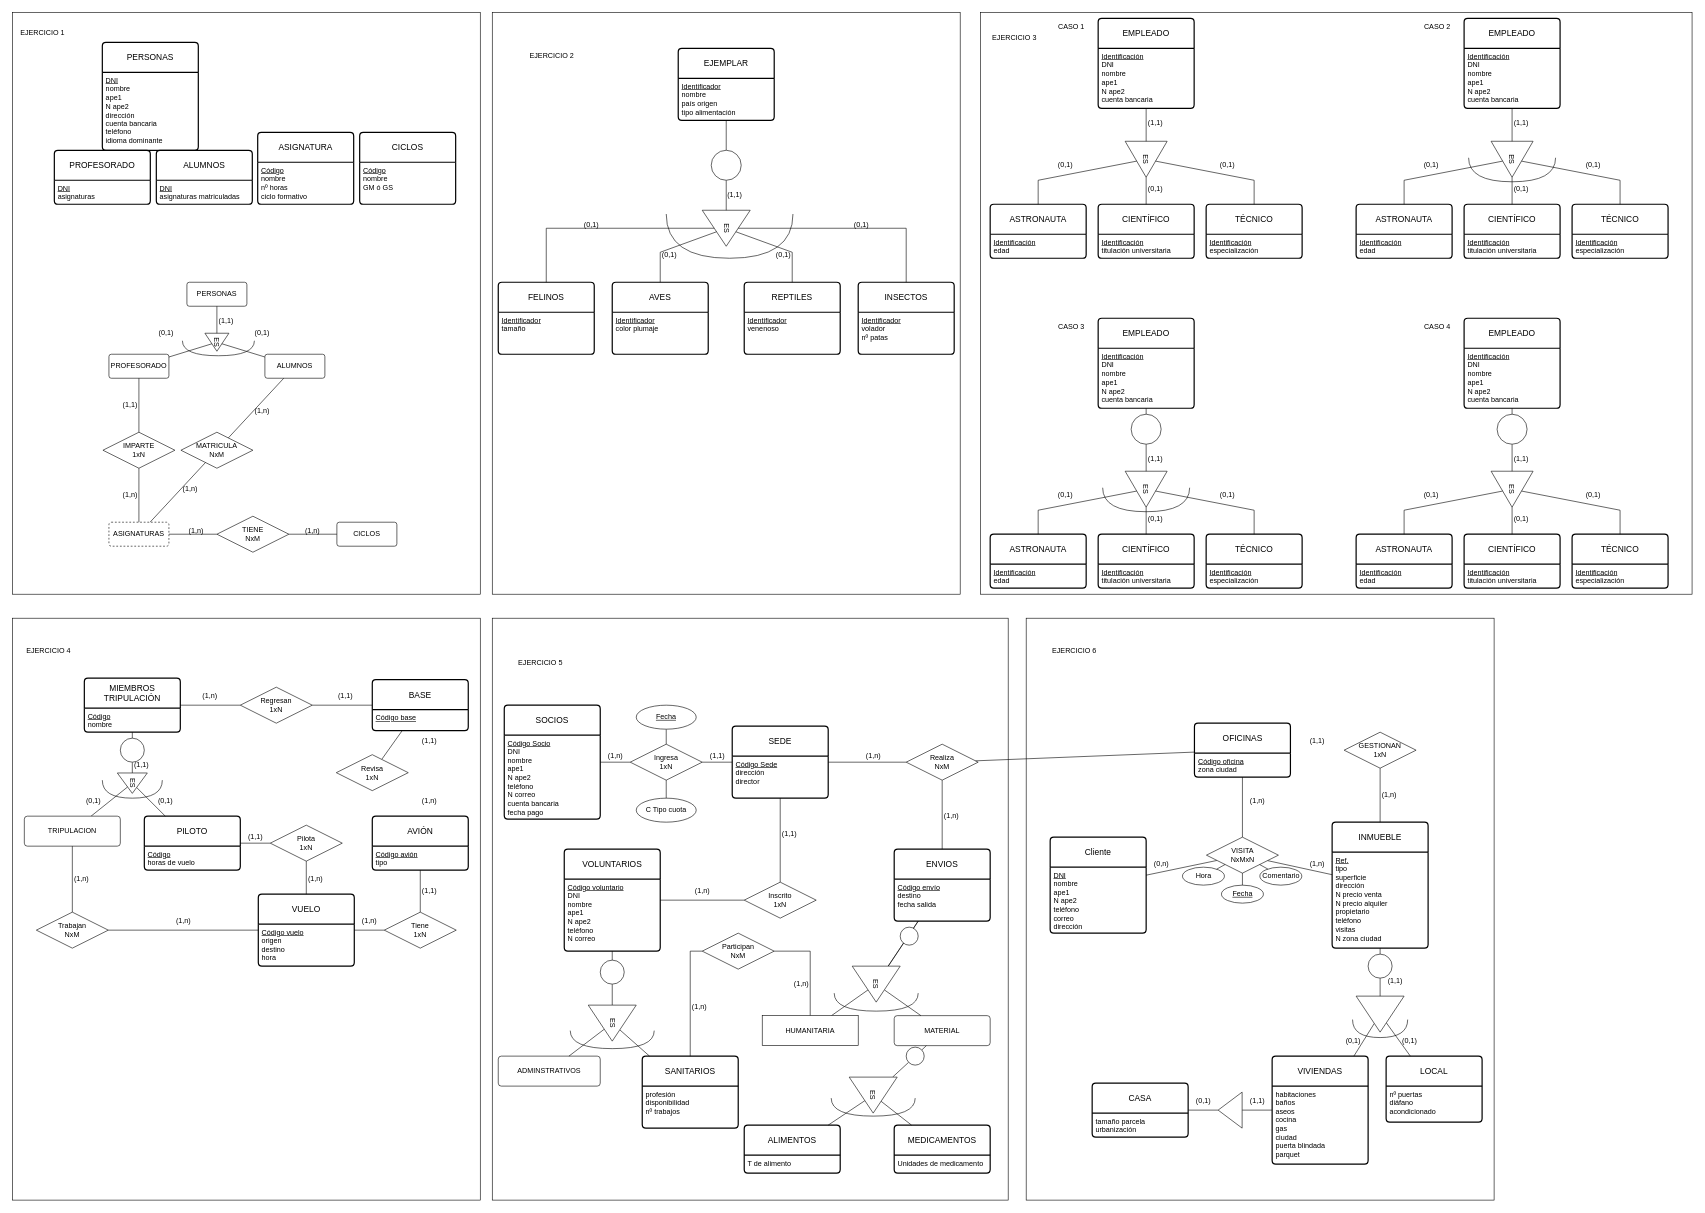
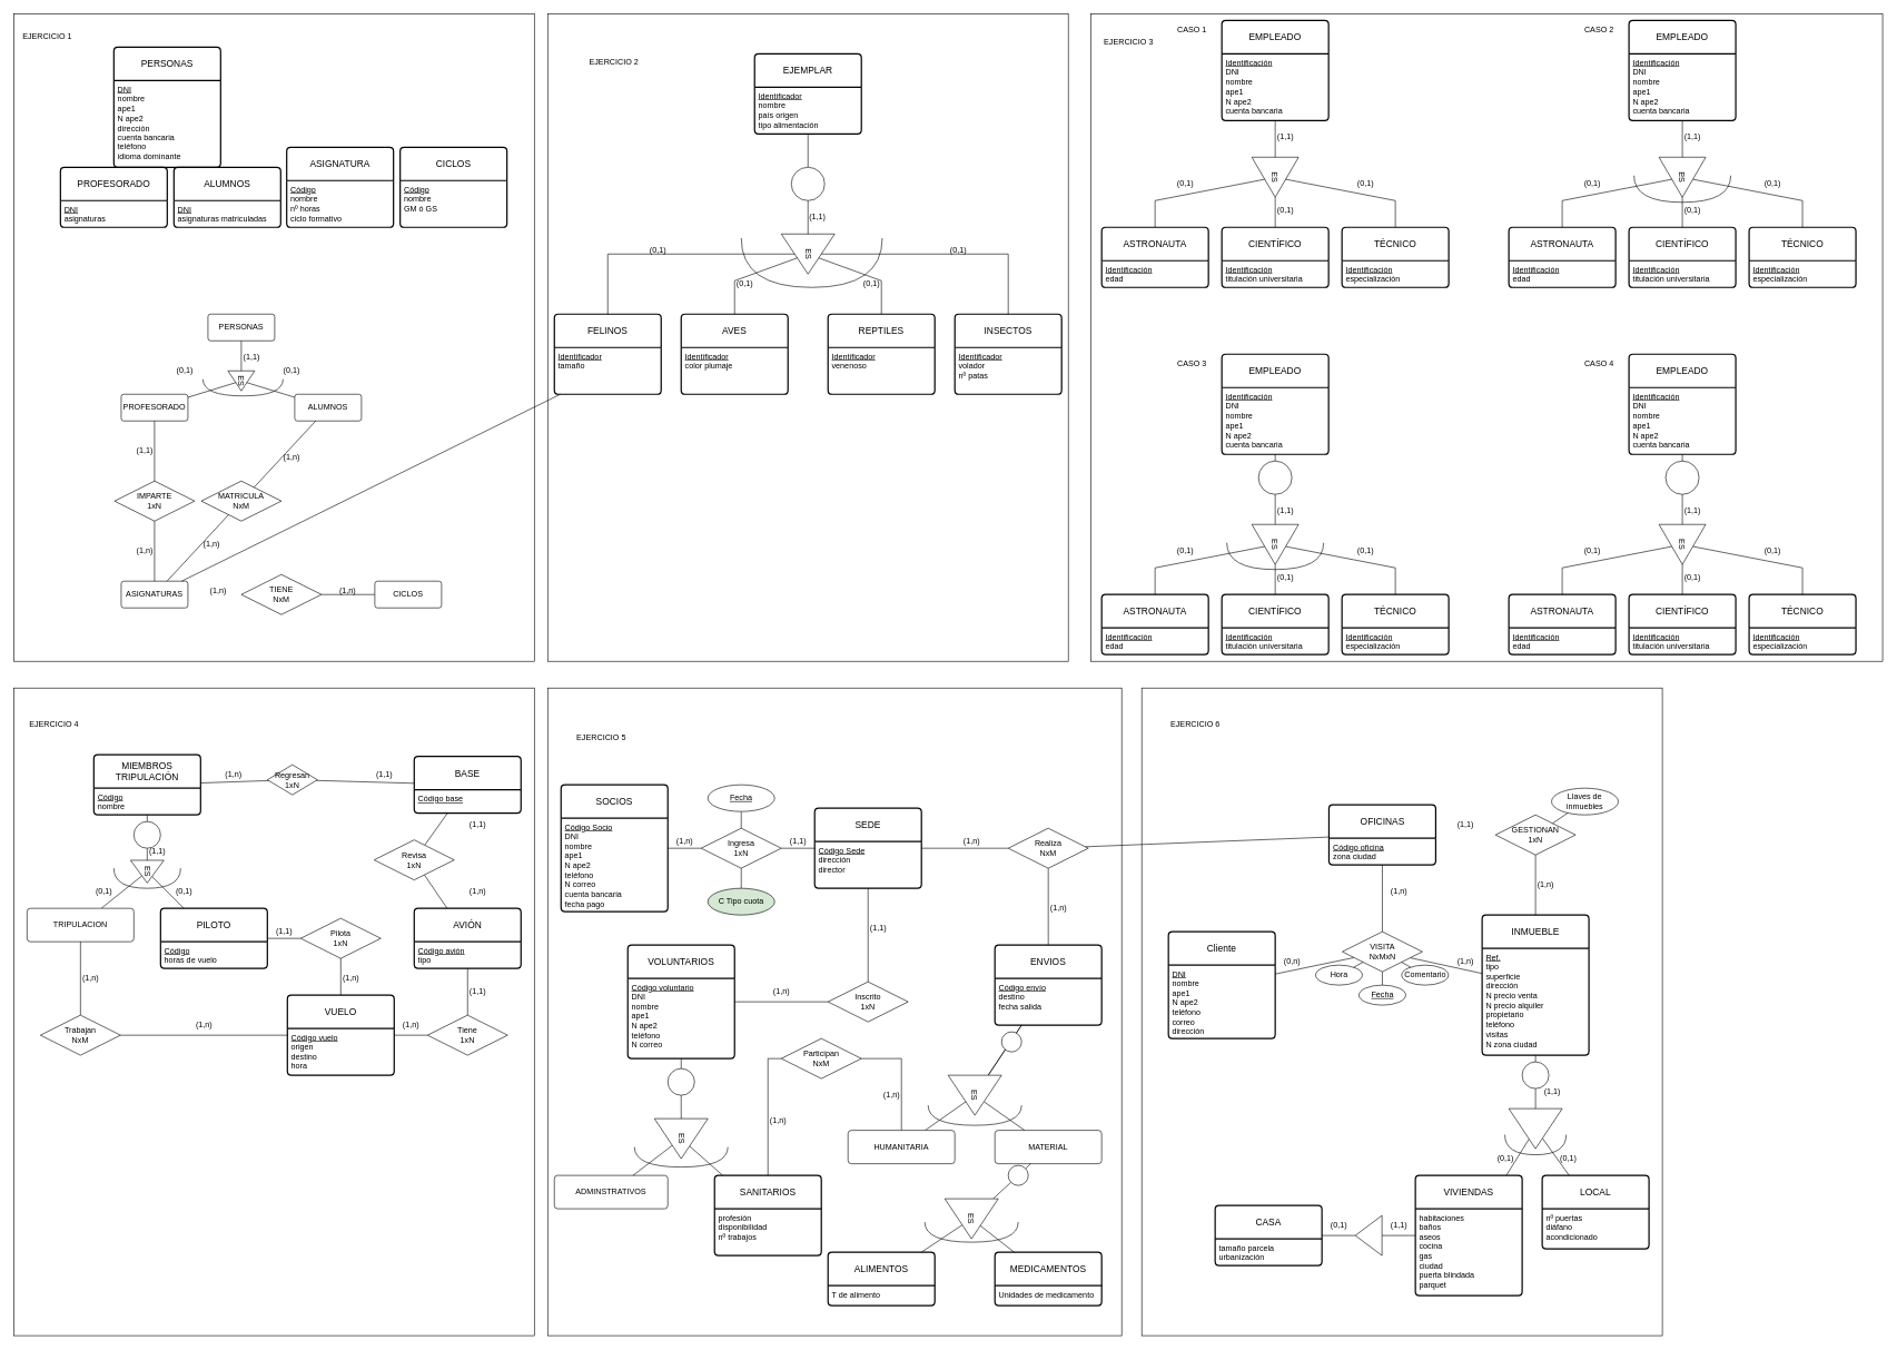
- <mxCell id="18" value="ASIGNATURAS" style="rounded=1;arcSize=10;whiteSpace=wrap;html=1;align=center;dashed=1;" parent="1" vertex="1"><mxGeometry x="181" y="870" width="100" height="40" as="geometry" /></mxCell>
+ <mxCell id="18" value="ASIGNATURAS" style="rounded=1;arcSize=10;whiteSpace=wrap;html=1;align=center;" parent="1" vertex="1"><mxGeometry x="181" y="870" width="100" height="40" as="geometry" /></mxCell>
- <mxCell id="23" value="" style="endArrow=none;html=1;rounded=0;" parent="1" source="18" target="21" edge="1"><mxGeometry relative="1" as="geometry"><mxPoint x="321" y="930" as="sourcePoint" /><mxPoint x="481" y="930" as="targetPoint" /></mxGeometry></mxCell>
+ <mxCell id="23" value="" style="endArrow=none;html=1;rounded=0;" parent="1" source="18" target="51" edge="1"><mxGeometry relative="1" as="geometry"><mxPoint x="321" y="930" as="sourcePoint" /><mxPoint x="481" y="930" as="targetPoint" /></mxGeometry></mxCell>
- <mxCell id="163" value="Regresan&lt;br&gt;1xN" style="shape=rhombus;perimeter=rhombusPerimeter;whiteSpace=wrap;html=1;align=center;" parent="1" vertex="1"><mxGeometry x="400" y="1145" width="120" height="60" as="geometry" /></mxCell>
+ <mxCell id="163" value="Regresan&lt;br&gt;1xN" style="shape=rhombus;perimeter=rhombusPerimeter;whiteSpace=wrap;html=1;align=center;" parent="1" vertex="1"><mxGeometry x="400" y="1145" width="75" height="45" as="geometry" /></mxCell>
+ <mxCell id="307" value="Llaves de inmuebles" style="ellipse;whiteSpace=wrap;html=1;align=center;" vertex="1" parent="1"><mxGeometry x="2324" y="1180" width="100" height="40" as="geometry" /></mxCell>
+ <mxCell id="308" value="" style="endArrow=none;html=1;rounded=0;" edge="1" parent="1" source="307" target="296"><mxGeometry relative="1" as="geometry"><mxPoint x="2100" y="1410" as="sourcePoint" /><mxPoint x="2260" y="1410" as="targetPoint" /></mxGeometry></mxCell>
+ <mxCell id="172" value="" style="endArrow=none;html=1;rounded=0;" parent="1" source="174" target="166" edge="1"><mxGeometry relative="1" as="geometry"><mxPoint x="320" y="1442.5" as="sourcePoint" /><mxPoint x="700" y="1342.5" as="targetPoint" /></mxGeometry></mxCell>
- <mxCell id="248" value="C Tipo cuota" style="ellipse;whiteSpace=wrap;html=1;align=center;" vertex="1" parent="1"><mxGeometry x="1060" y="1330" width="100" height="40" as="geometry" /></mxCell>
+ <mxCell id="248" value="C Tipo cuota" style="ellipse;whiteSpace=wrap;html=1;align=center;fillColor=#d5e8d4;" vertex="1" parent="1"><mxGeometry x="1060" y="1330" width="100" height="40" as="geometry" /></mxCell>
- <mxCell id="252" value="HUMANITARIA" style="arcSize=10;whiteSpace=wrap;html=1;align=center;rounded=0;" vertex="1" parent="1"><mxGeometry x="1270" y="1692.5" width="160" height="50" as="geometry" /></mxCell>
+ <mxCell id="252" value="HUMANITARIA" style="rounded=1;arcSize=10;whiteSpace=wrap;html=1;align=center;" vertex="1" parent="1"><mxGeometry x="1270" y="1692.5" width="160" height="50" as="geometry" /></mxCell>
